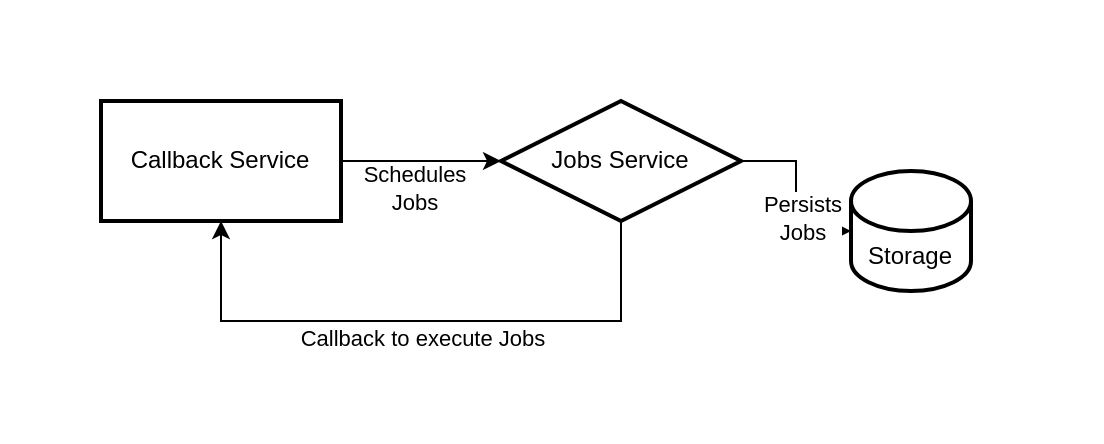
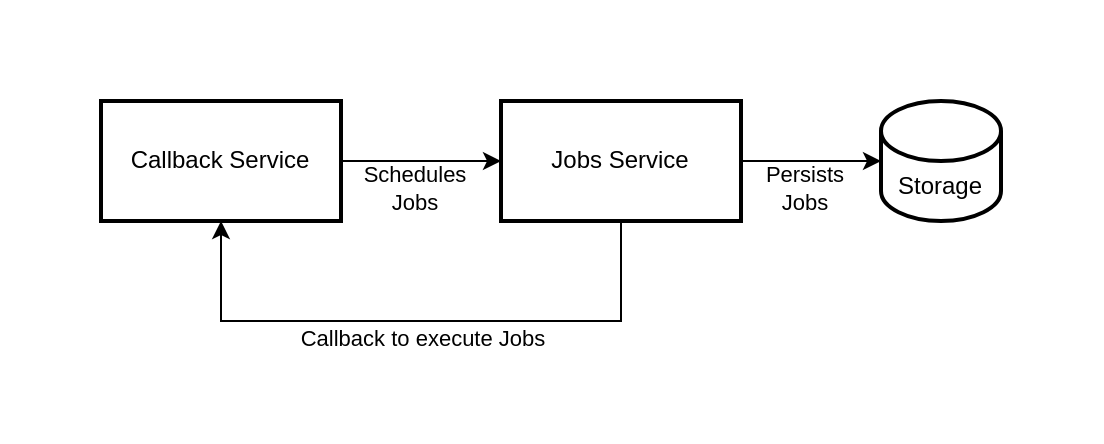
- <mxCell id="8" value="Jobs Service" style="rhombus;whiteSpace=wrap;html=1;strokeWidth=2;" vertex="1" parent="1"><mxGeometry x="250" y="50" width="120" height="60" as="geometry" /></mxCell>
+ <mxCell id="8" value="Jobs Service" style="whiteSpace=wrap;html=1;rounded=0;strokeWidth=2;" vertex="1" parent="1"><mxGeometry x="250" y="50" width="120" height="60" as="geometry" /></mxCell>
- <mxCell id="9" value="Storage" style="shape=cylinder3;whiteSpace=wrap;html=1;boundedLbl=1;backgroundOutline=1;size=15;strokeWidth=2;" vertex="1" parent="1"><mxGeometry x="425" y="85" width="60" height="60" as="geometry" /></mxCell>
+ <mxCell id="9" value="Storage" style="shape=cylinder3;whiteSpace=wrap;html=1;boundedLbl=1;backgroundOutline=1;size=15;strokeWidth=2;" vertex="1" parent="1"><mxGeometry x="440" y="50" width="60" height="60" as="geometry" /></mxCell>
